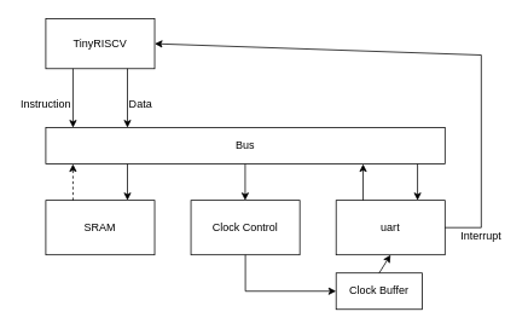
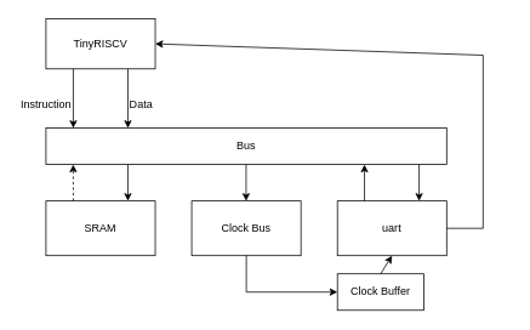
- <mxCell id="9" value="Clock Control" style="rounded=0;whiteSpace=wrap;html=1;" vertex="1" parent="1"><mxGeometry x="210" y="220" width="120" height="60" as="geometry" /></mxCell>
+ <mxCell id="9" value="Clock Bus" style="rounded=0;whiteSpace=wrap;html=1;" vertex="1" parent="1"><mxGeometry x="210" y="220" width="120" height="60" as="geometry" /></mxCell>
- <mxCell id="17" value="Interrupt" style="text;html=1;align=center;verticalAlign=middle;whiteSpace=wrap;rounded=0;" vertex="1" parent="1"><mxGeometry x="500" y="250" width="60" height="20" as="geometry" /></mxCell>
